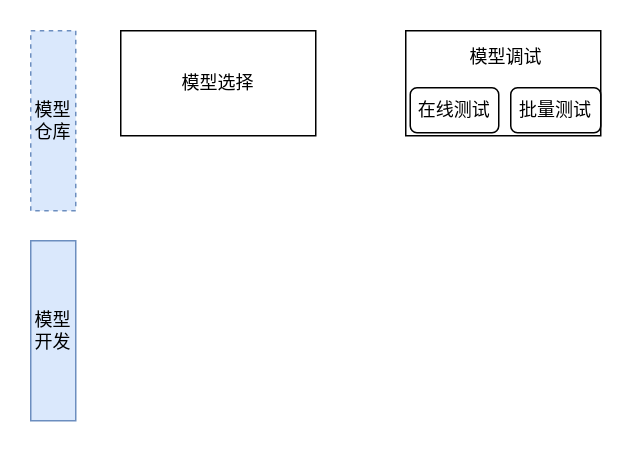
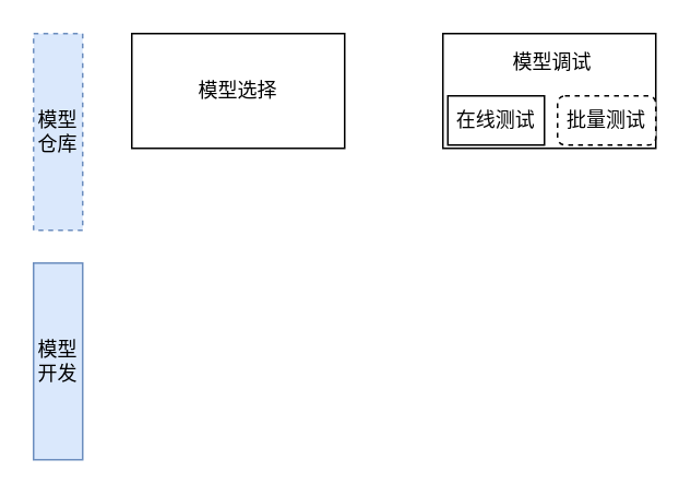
- <mxCell id="6" value="在线测试" style="rounded=1;whiteSpace=wrap;html=1;" parent="1" vertex="1"><mxGeometry x="273" y="58" width="59" height="30" as="geometry" /></mxCell>
+ <mxCell id="6" value="在线测试" style="whiteSpace=wrap;html=1;rounded=0;" parent="1" vertex="1"><mxGeometry x="273" y="58" width="59" height="30" as="geometry" /></mxCell>
- <mxCell id="8" value="批量测试" style="rounded=1;whiteSpace=wrap;html=1;" parent="1" vertex="1"><mxGeometry x="340" y="58" width="60" height="30" as="geometry" /></mxCell>
+ <mxCell id="8" value="批量测试" style="rounded=1;whiteSpace=wrap;html=1;dashed=1;" parent="1" vertex="1"><mxGeometry x="340" y="58" width="60" height="30" as="geometry" /></mxCell>
